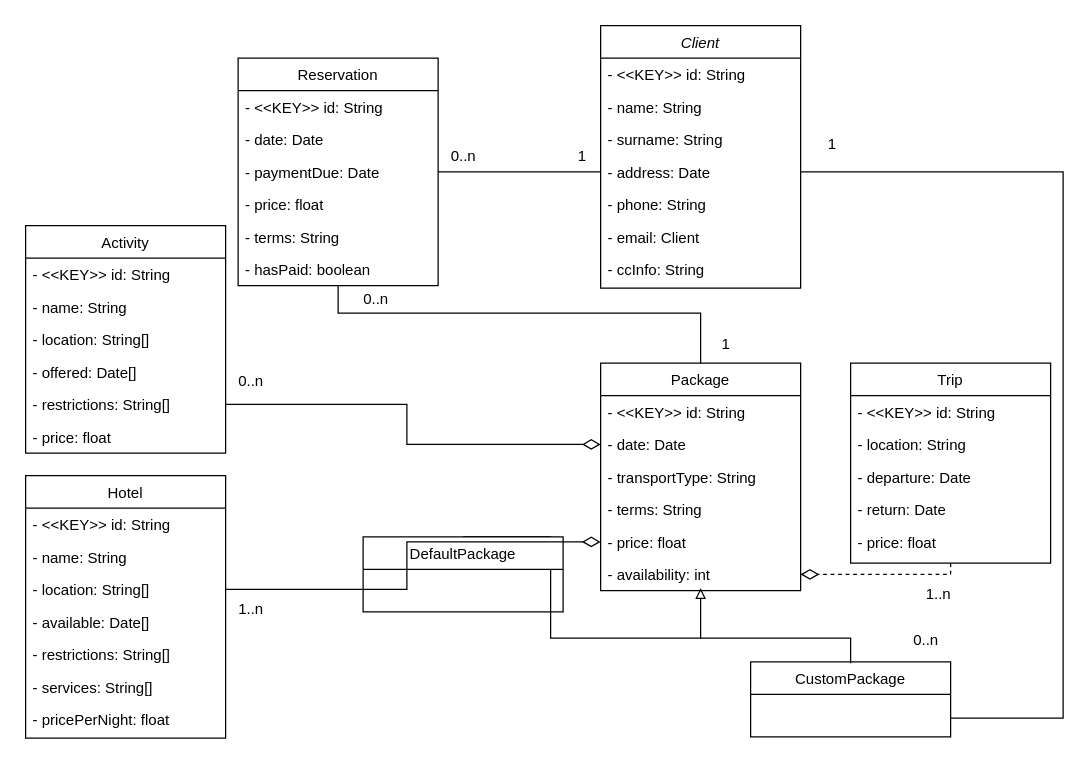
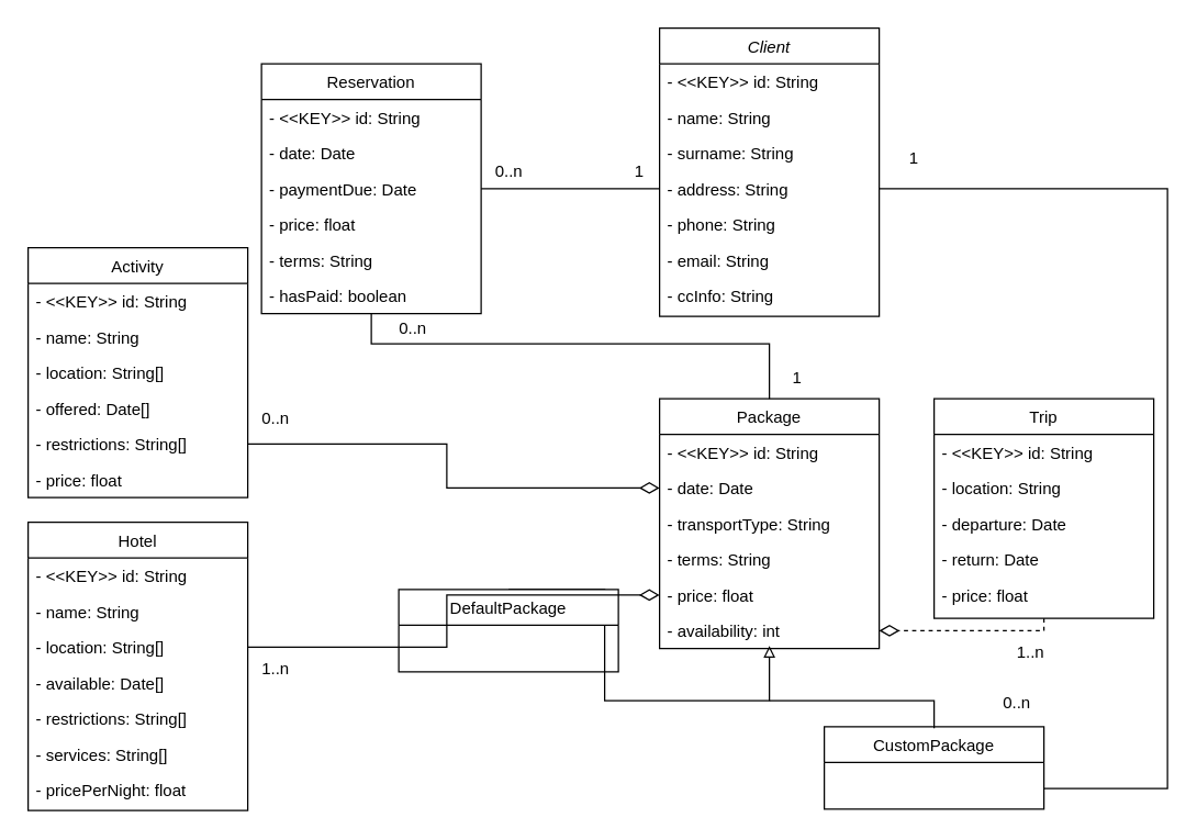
- <mxCell id="6" value="- address: Date" style="text;align=left;verticalAlign=top;spacingLeft=4;spacingRight=4;overflow=hidden;rotatable=0;points=[[0,0.5],[1,0.5]];portConstraint=eastwest;rounded=0;shadow=0;html=0;" parent="2" vertex="1"><mxGeometry y="104" width="160" height="26" as="geometry" /></mxCell>
+ <mxCell id="6" value="- address: String" style="text;align=left;verticalAlign=top;spacingLeft=4;spacingRight=4;overflow=hidden;rotatable=0;points=[[0,0.5],[1,0.5]];portConstraint=eastwest;rounded=0;shadow=0;html=0;" parent="2" vertex="1"><mxGeometry y="104" width="160" height="26" as="geometry" /></mxCell>
- <mxCell id="8" value="- email: Client" style="text;align=left;verticalAlign=top;spacingLeft=4;spacingRight=4;overflow=hidden;rotatable=0;points=[[0,0.5],[1,0.5]];portConstraint=eastwest;rounded=0;shadow=0;html=0;" parent="2" vertex="1"><mxGeometry y="156" width="160" height="26" as="geometry" /></mxCell>
+ <mxCell id="8" value="- email: String" style="text;align=left;verticalAlign=top;spacingLeft=4;spacingRight=4;overflow=hidden;rotatable=0;points=[[0,0.5],[1,0.5]];portConstraint=eastwest;rounded=0;shadow=0;html=0;" parent="2" vertex="1"><mxGeometry y="156" width="160" height="26" as="geometry" /></mxCell>
